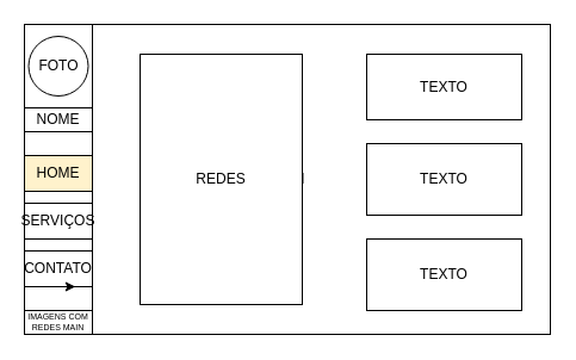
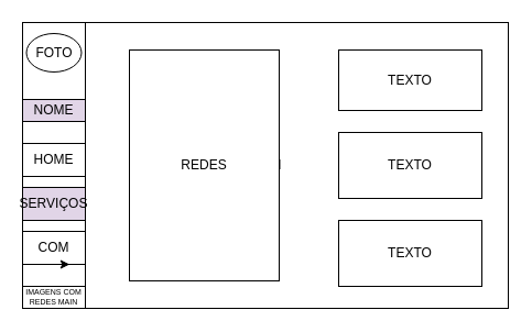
- <mxCell id="4" value="FOTO" style="ellipse;whiteSpace=wrap;html=1;aspect=fixed;" parent="1" vertex="1"><mxGeometry x="23.5" y="30" width="50" height="50" as="geometry" /></mxCell>
+ <mxCell id="4" value="FOTO" style="ellipse;whiteSpace=wrap;html=1;aspect=fixed;" parent="1" vertex="1"><mxGeometry x="23.5" y="30" width="50" height="35" as="geometry" /></mxCell>
- <mxCell id="5" value="NOME" style="rounded=0;whiteSpace=wrap;html=1;" parent="1" vertex="1"><mxGeometry x="20" y="90" width="57" height="20" as="geometry" /></mxCell>
+ <mxCell id="5" value="NOME" style="rounded=0;whiteSpace=wrap;html=1;fillColor=#e1d5e7;" parent="1" vertex="1"><mxGeometry x="20" y="90" width="57" height="20" as="geometry" /></mxCell>
- <mxCell id="6" value="HOME" style="rounded=0;whiteSpace=wrap;html=1;fillColor=#fff2cc;" parent="1" vertex="1"><mxGeometry x="20" y="130" width="57" height="30" as="geometry" /></mxCell>
+ <mxCell id="6" value="HOME" style="rounded=0;whiteSpace=wrap;html=1;" parent="1" vertex="1"><mxGeometry x="20" y="130" width="57" height="30" as="geometry" /></mxCell>
- <mxCell id="7" value="SERVIÇOS" style="rounded=0;whiteSpace=wrap;html=1;" parent="1" vertex="1"><mxGeometry x="20" y="170" width="57" height="30" as="geometry" /></mxCell>
+ <mxCell id="7" value="SERVIÇOS" style="rounded=0;whiteSpace=wrap;html=1;fillColor=#e1d5e7;" parent="1" vertex="1"><mxGeometry x="20" y="170" width="57" height="30" as="geometry" /></mxCell>
- <mxCell id="8" value="CONTATO" style="rounded=0;whiteSpace=wrap;html=1;" parent="1" vertex="1"><mxGeometry x="20" y="210" width="57" height="30" as="geometry" /></mxCell>
+ <mxCell id="8" value="COM" style="rounded=0;whiteSpace=wrap;html=1;" parent="1" vertex="1"><mxGeometry x="20" y="210" width="57" height="30" as="geometry" /></mxCell>
